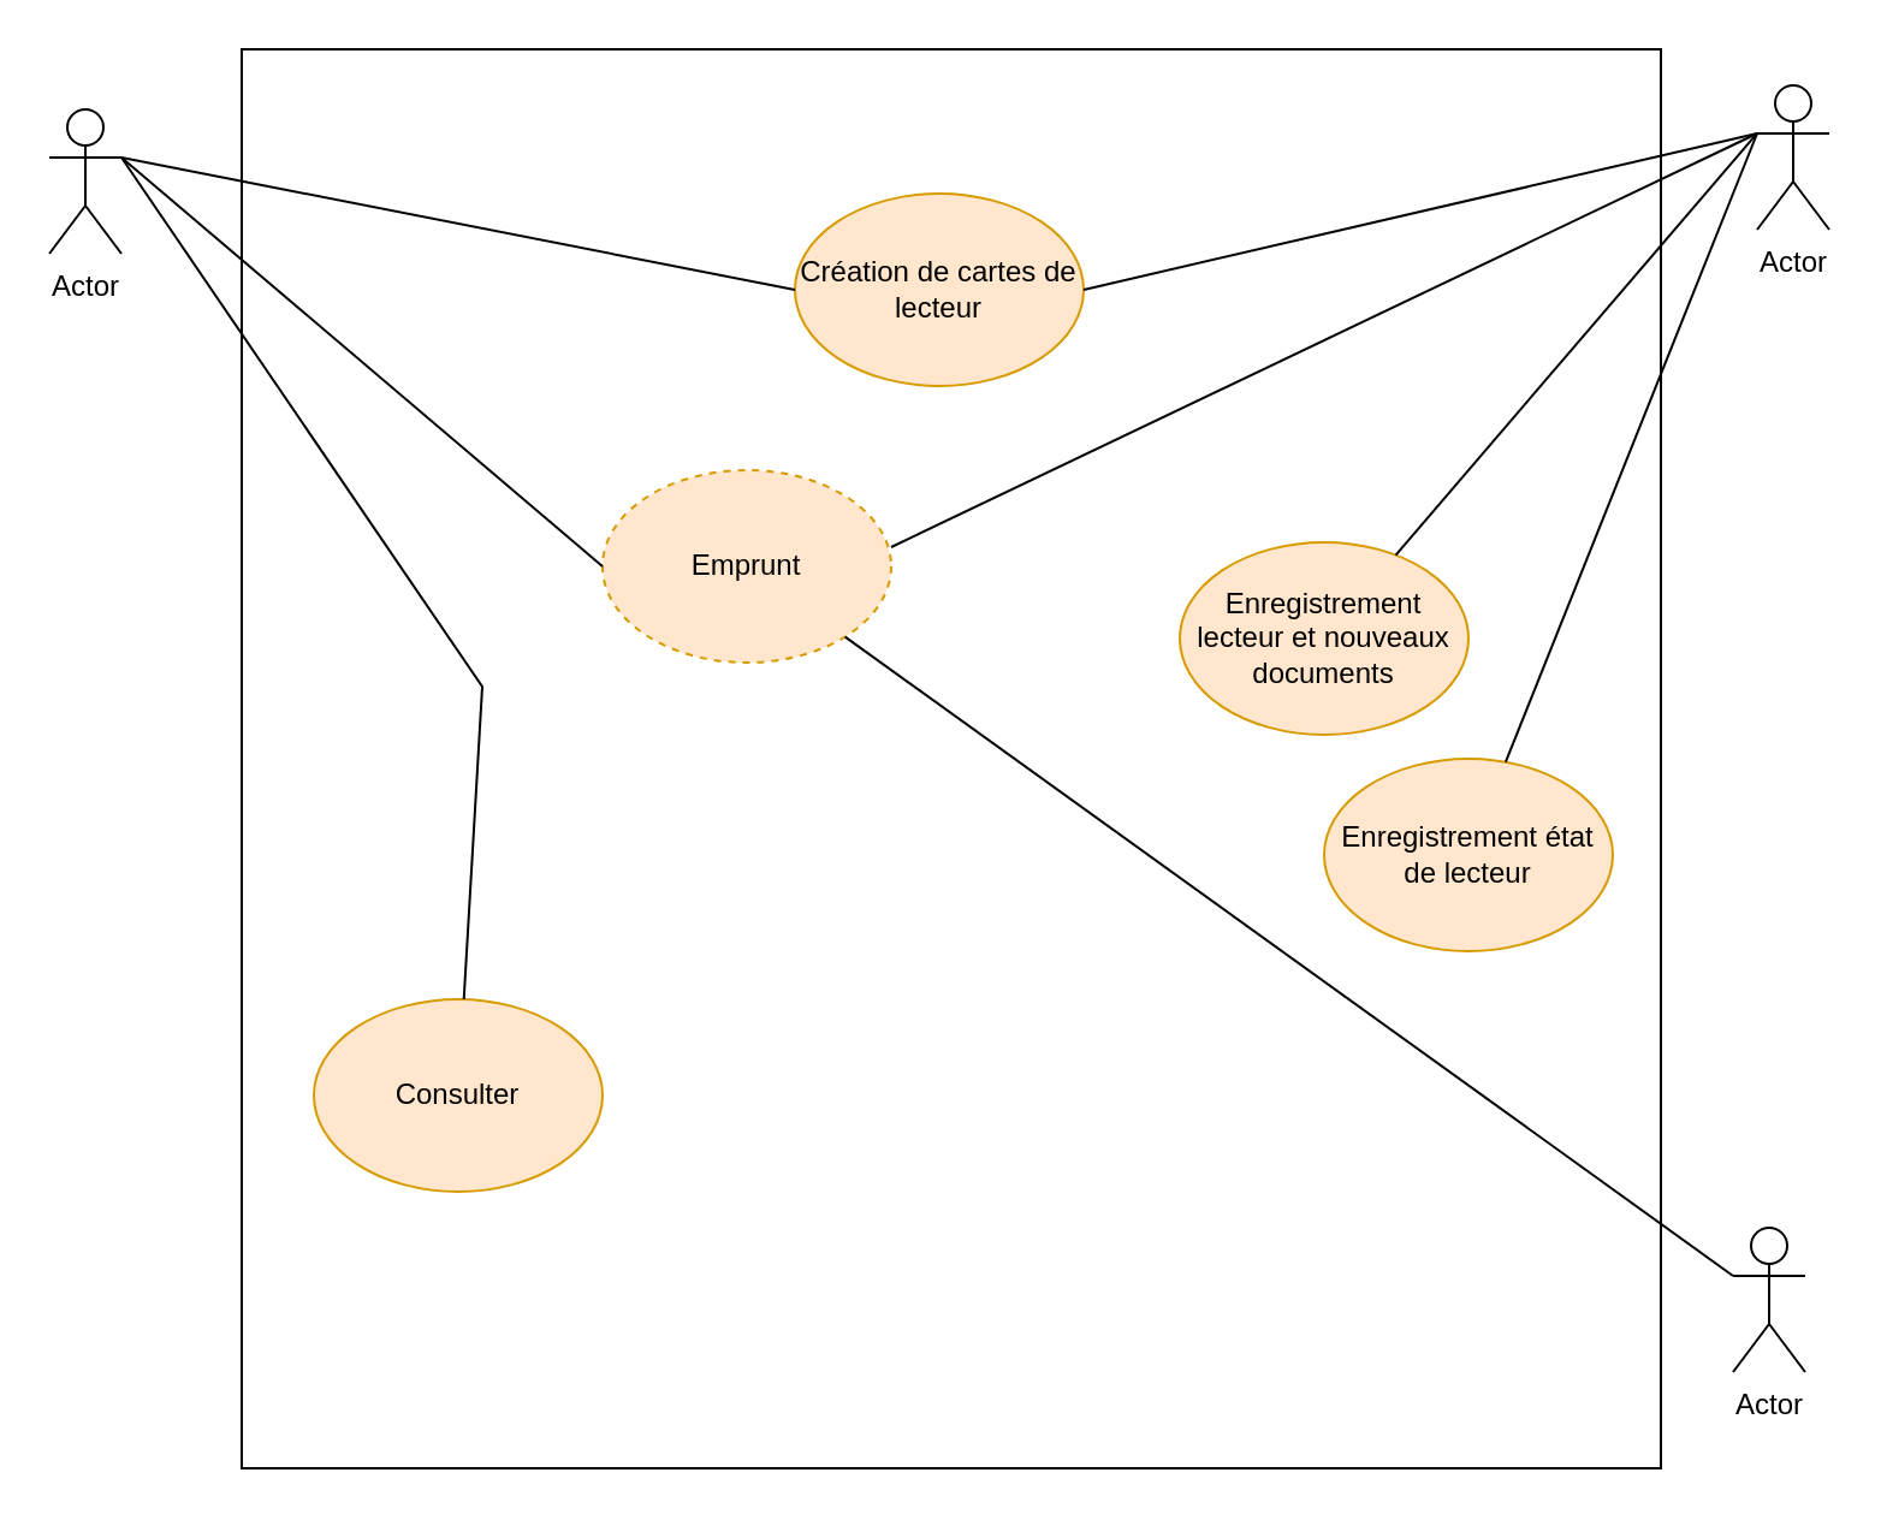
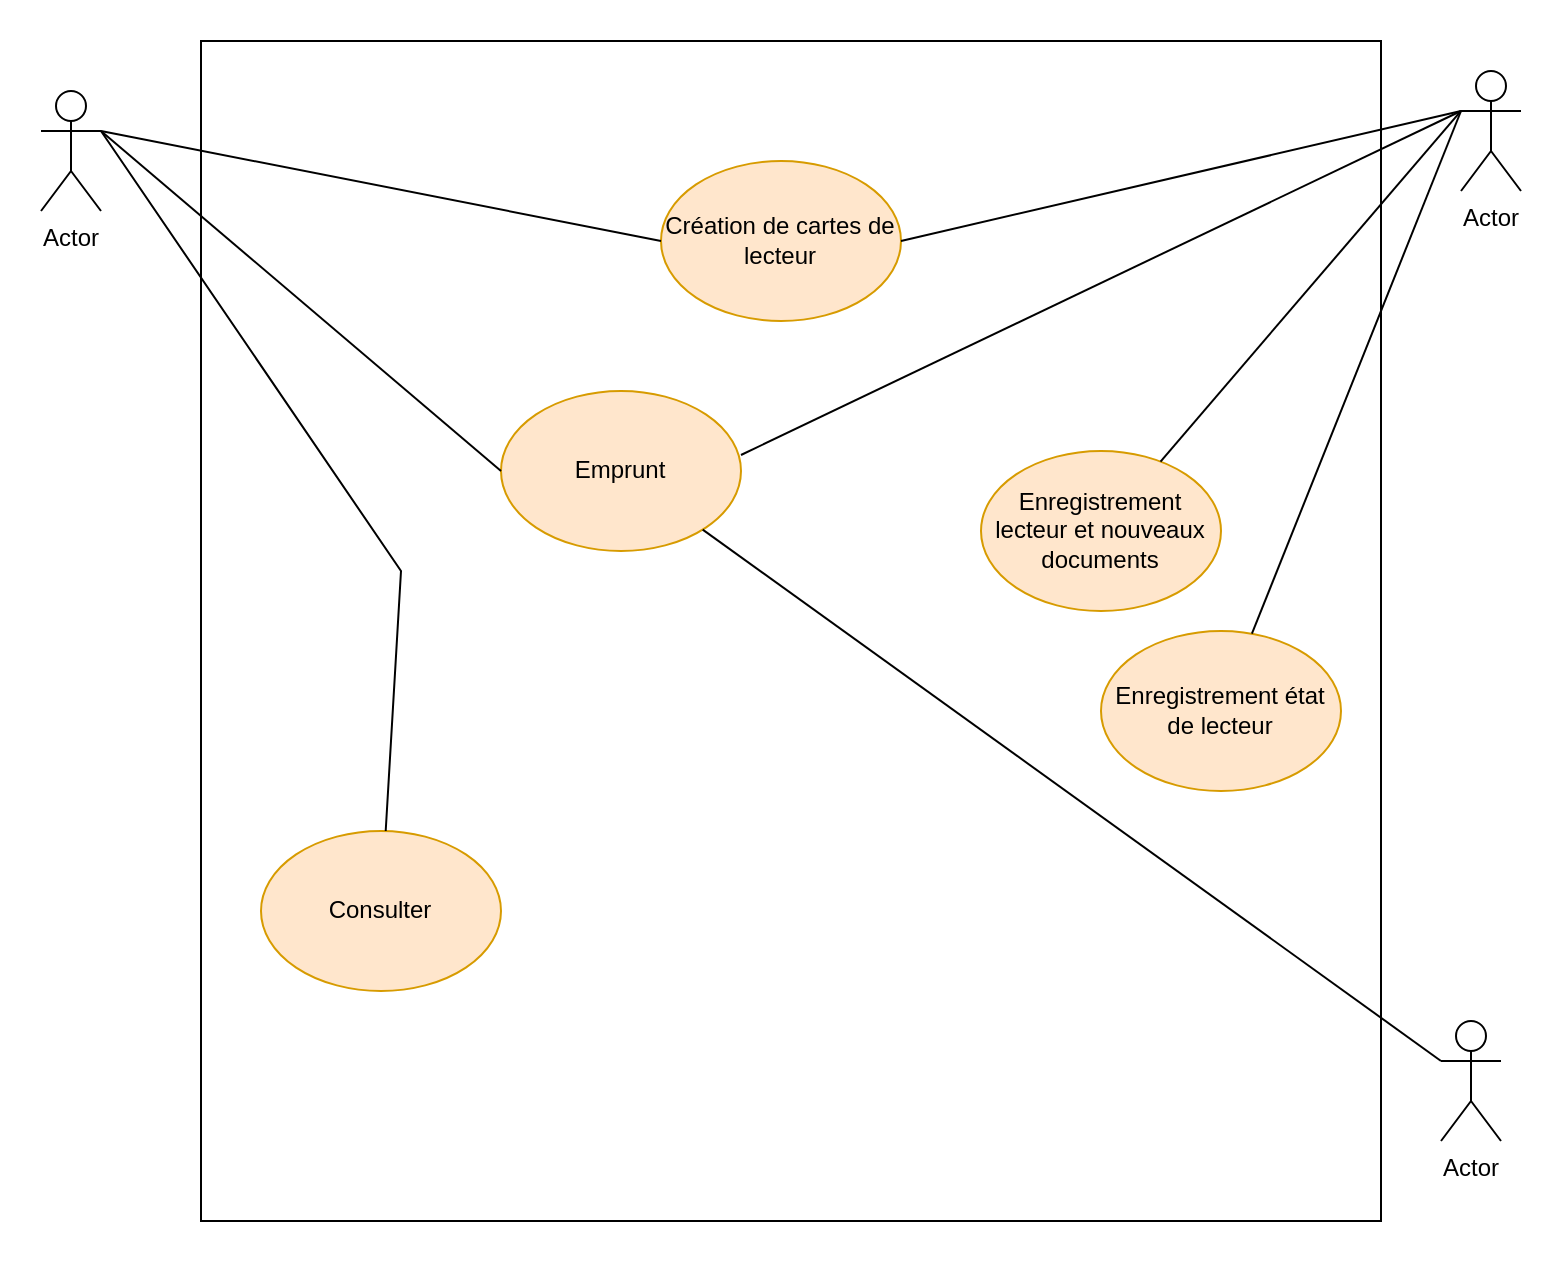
- <mxCell id="7" value="Emprunt" style="ellipse;whiteSpace=wrap;html=1;fillColor=#ffe6cc;strokeColor=#d79b00;dashed=1;" vertex="1" parent="1"><mxGeometry x="250" y="195" width="120" height="80" as="geometry" /></mxCell>
+ <mxCell id="7" value="Emprunt" style="ellipse;whiteSpace=wrap;html=1;fillColor=#ffe6cc;strokeColor=#d79b00;" vertex="1" parent="1"><mxGeometry x="250" y="195" width="120" height="80" as="geometry" /></mxCell>
